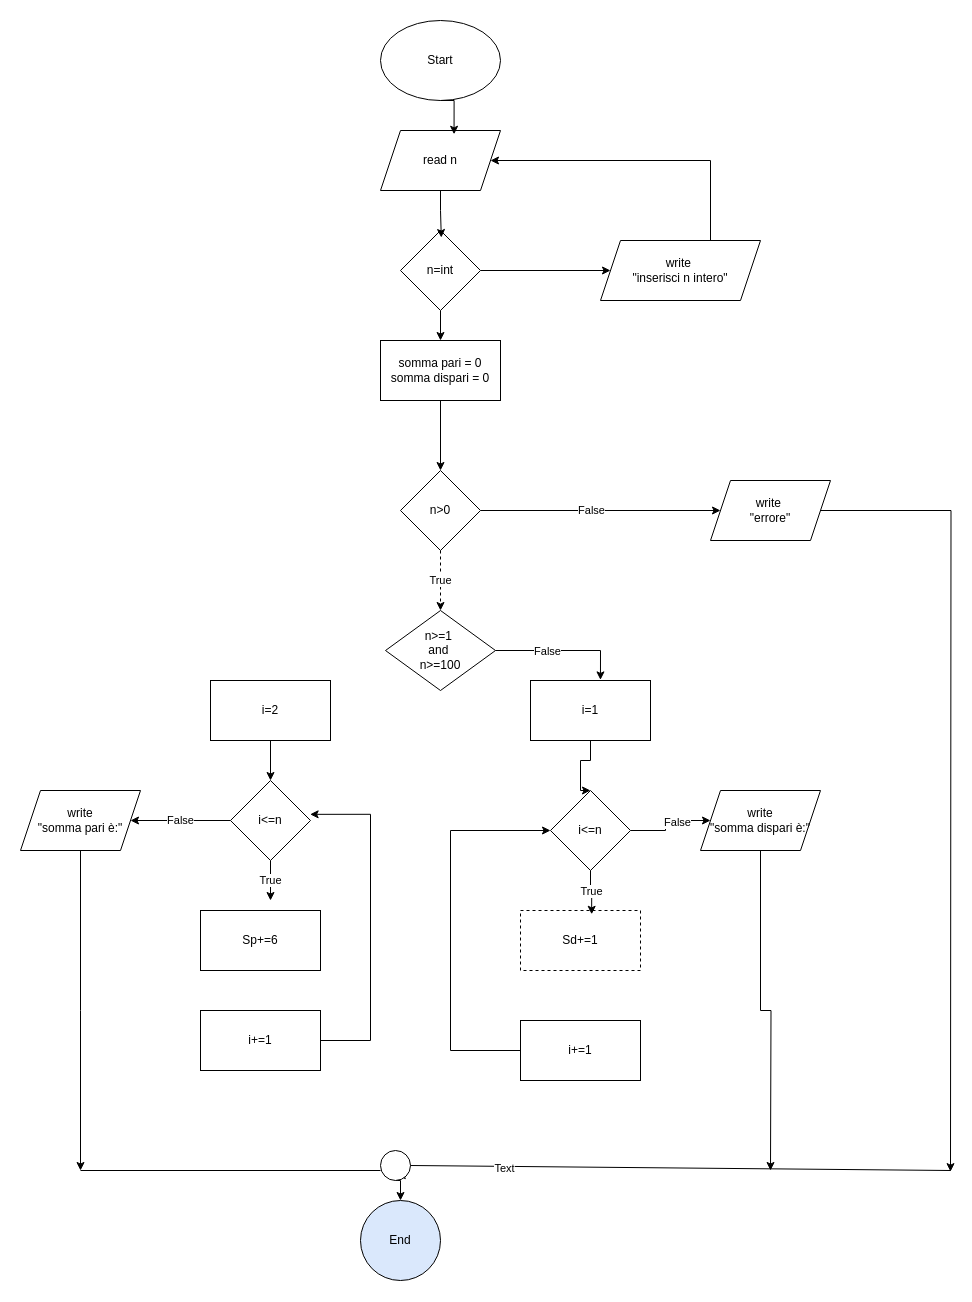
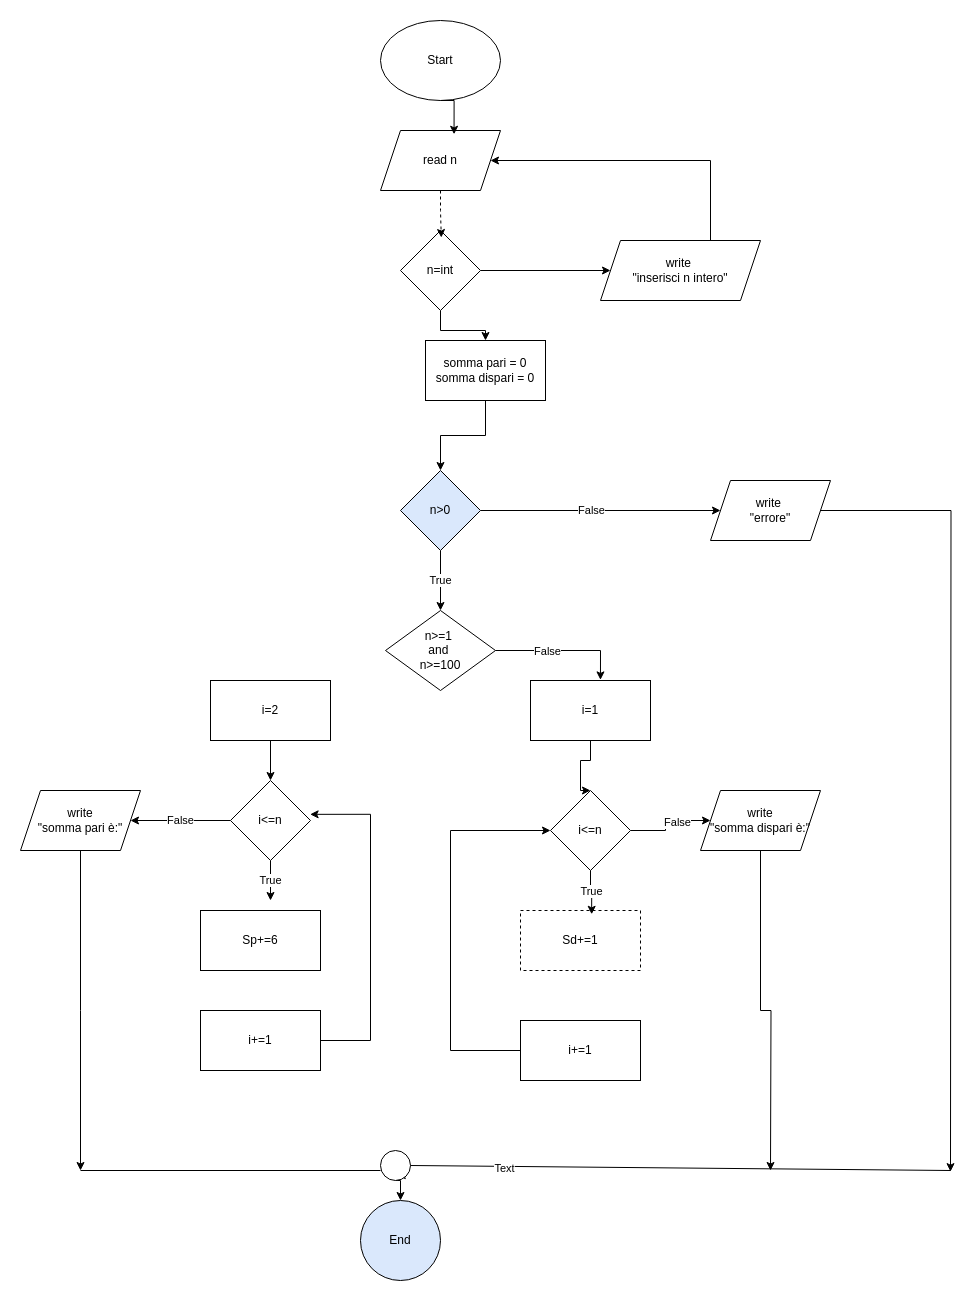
- <mxCell id="36" style="edgeStyle=orthogonalEdgeStyle;rounded=0;orthogonalLoop=1;jettySize=auto;html=1;entryX=0.51;entryY=0.088;entryDx=0;entryDy=0;entryPerimeter=0;" edge="1" parent="1" source="3" target="6"><mxGeometry relative="1" as="geometry" /></mxCell>
+ <mxCell id="36" style="edgeStyle=orthogonalEdgeStyle;rounded=0;orthogonalLoop=1;jettySize=auto;html=1;entryX=0.51;entryY=0.088;entryDx=0;entryDy=0;entryPerimeter=0;dashed=1;" edge="1" parent="1" source="3" target="6"><mxGeometry relative="1" as="geometry" /></mxCell>
- <mxCell id="10" value="somma pari = 0&lt;div&gt;somma dispari = 0&lt;/div&gt;" style="rounded=0;whiteSpace=wrap;html=1;" vertex="1" parent="1"><mxGeometry x="380" y="340" width="120" height="60" as="geometry" /></mxCell>
+ <mxCell id="10" value="somma pari = 0&lt;div&gt;somma dispari = 0&lt;/div&gt;" style="rounded=0;whiteSpace=wrap;html=1;" vertex="1" parent="1"><mxGeometry x="425" y="340" width="120" height="60" as="geometry" /></mxCell>
- <mxCell id="14" value="n&amp;gt;0" style="rhombus;whiteSpace=wrap;html=1;" vertex="1" parent="1"><mxGeometry x="400" y="470" width="80" height="80" as="geometry" /></mxCell>
+ <mxCell id="14" value="n&amp;gt;0" style="rhombus;whiteSpace=wrap;html=1;fillColor=#dae8fc;" vertex="1" parent="1"><mxGeometry x="400" y="470" width="80" height="80" as="geometry" /></mxCell>
- <mxCell id="13" value="True" style="edgeStyle=orthogonalEdgeStyle;rounded=0;orthogonalLoop=1;jettySize=auto;html=1;exitX=0.5;exitY=1;exitDx=0;exitDy=0;entryX=0.5;entryY=0;entryDx=0;entryDy=0;dashed=1;" edge="1" parent="1" source="14" target="17"><mxGeometry relative="1" as="geometry" /></mxCell>
+ <mxCell id="13" value="True" style="edgeStyle=orthogonalEdgeStyle;rounded=0;orthogonalLoop=1;jettySize=auto;html=1;exitX=0.5;exitY=1;exitDx=0;exitDy=0;entryX=0.5;entryY=0;entryDx=0;entryDy=0;" edge="1" parent="1" source="14" target="17"><mxGeometry relative="1" as="geometry" /></mxCell>
